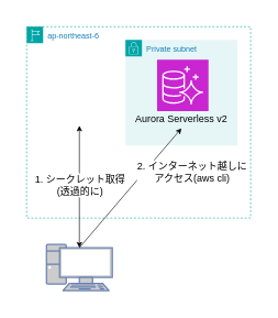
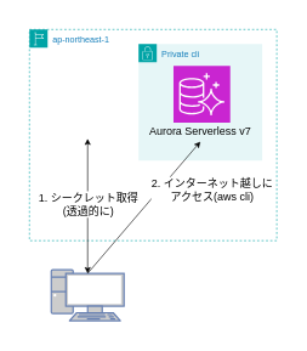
- <mxCell id="2" value="ap-northeast-6" style="points=[[0,0],[0.25,0],[0.5,0],[0.75,0],[1,0],[1,0.25],[1,0.5],[1,0.75],[1,1],[0.75,1],[0.5,1],[0.25,1],[0,1],[0,0.75],[0,0.5],[0,0.25]];outlineConnect=0;gradientColor=none;html=1;whiteSpace=wrap;fontSize=12;fontStyle=0;container=1;pointerEvents=0;collapsible=0;recursiveResize=0;shape=mxgraph.aws4.group;grIcon=mxgraph.aws4.group_region;strokeColor=#00A4A6;fillColor=none;verticalAlign=top;align=left;spacingLeft=30;fontColor=#147EBA;dashed=1;" parent="1" vertex="1"><mxGeometry x="40" y="40" width="340" height="290" as="geometry" /></mxCell>
+ <mxCell id="2" value="ap-northeast-1" style="points=[[0,0],[0.25,0],[0.5,0],[0.75,0],[1,0],[1,0.25],[1,0.5],[1,0.75],[1,1],[0.75,1],[0.5,1],[0.25,1],[0,1],[0,0.75],[0,0.5],[0,0.25]];outlineConnect=0;gradientColor=none;html=1;whiteSpace=wrap;fontSize=12;fontStyle=0;container=1;pointerEvents=0;collapsible=0;recursiveResize=0;shape=mxgraph.aws4.group;grIcon=mxgraph.aws4.group_region;strokeColor=#00A4A6;fillColor=none;verticalAlign=top;align=left;spacingLeft=30;fontColor=#147EBA;dashed=1;" parent="1" vertex="1"><mxGeometry x="40" y="40" width="340" height="290" as="geometry" /></mxCell>
- <mxCell id="3" value="Private subnet" style="points=[[0,0],[0.25,0],[0.5,0],[0.75,0],[1,0],[1,0.25],[1,0.5],[1,0.75],[1,1],[0.75,1],[0.5,1],[0.25,1],[0,1],[0,0.75],[0,0.5],[0,0.25]];outlineConnect=0;gradientColor=none;html=1;whiteSpace=wrap;fontSize=12;fontStyle=0;container=1;pointerEvents=0;collapsible=0;recursiveResize=0;shape=mxgraph.aws4.group;grIcon=mxgraph.aws4.group_security_group;grStroke=0;strokeColor=#00A4A6;fillColor=#E6F6F7;verticalAlign=top;align=left;spacingLeft=30;fontColor=#147EBA;dashed=0;" parent="2" vertex="1"><mxGeometry x="150" y="20" width="170" height="160" as="geometry" /></mxCell>
+ <mxCell id="3" value="Private cli" style="points=[[0,0],[0.25,0],[0.5,0],[0.75,0],[1,0],[1,0.25],[1,0.5],[1,0.75],[1,1],[0.75,1],[0.5,1],[0.25,1],[0,1],[0,0.75],[0,0.5],[0,0.25]];outlineConnect=0;gradientColor=none;html=1;whiteSpace=wrap;fontSize=12;fontStyle=0;container=1;pointerEvents=0;collapsible=0;recursiveResize=0;shape=mxgraph.aws4.group;grIcon=mxgraph.aws4.group_security_group;grStroke=0;strokeColor=#00A4A6;fillColor=#E6F6F7;verticalAlign=top;align=left;spacingLeft=30;fontColor=#147EBA;dashed=0;" parent="2" vertex="1"><mxGeometry x="150" y="20" width="170" height="160" as="geometry" /></mxCell>
- <mxCell id="6" value="&lt;font style=&quot;font-size: 15px;&quot;&gt;Aurora Serverless v2&lt;/font&gt;" style="text;html=1;align=center;verticalAlign=middle;whiteSpace=wrap;rounded=0;" parent="4" vertex="1"><mxGeometry y="74" width="150" height="30" as="geometry" /></mxCell>
+ <mxCell id="6" value="&lt;font style=&quot;font-size: 15px;&quot;&gt;Aurora Serverless v7&lt;/font&gt;" style="text;html=1;align=center;verticalAlign=middle;whiteSpace=wrap;rounded=0;" parent="4" vertex="1"><mxGeometry y="74" width="150" height="30" as="geometry" /></mxCell>
